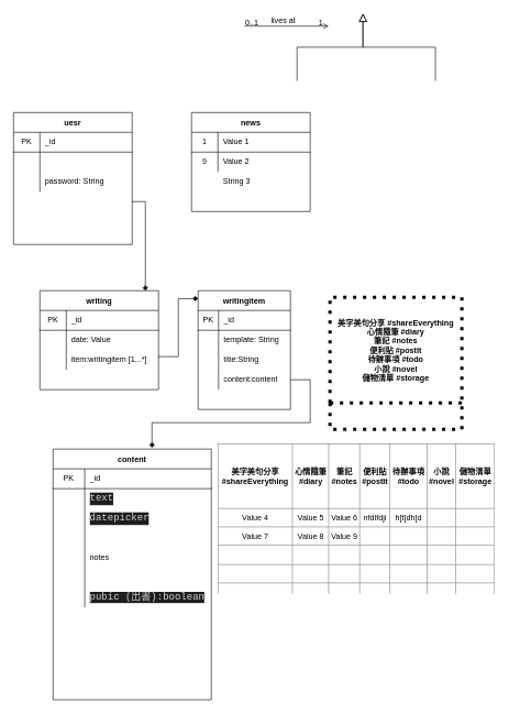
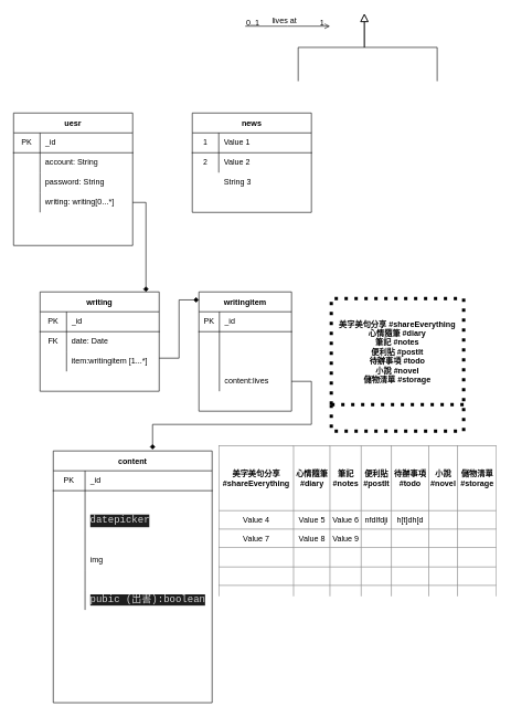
+ <mxCell id="14" value="account: String" style="shape=partialRectangle;html=1;whiteSpace=wrap;connectable=0;fillColor=none;top=0;left=0;bottom=0;right=0;align=left;spacingLeft=6;overflow=hidden;" vertex="1" parent="12"><mxGeometry x="40" width="140" height="30" as="geometry" /></mxCell>
- <mxCell id="26" value="9" style="shape=partialRectangle;html=1;whiteSpace=wrap;connectable=0;fillColor=none;top=0;left=0;bottom=0;right=0;overflow=hidden;" vertex="1" parent="25"><mxGeometry width="40" height="30" as="geometry" /></mxCell>
+ <mxCell id="26" value="2" style="shape=partialRectangle;html=1;whiteSpace=wrap;connectable=0;fillColor=none;top=0;left=0;bottom=0;right=0;overflow=hidden;" vertex="1" parent="25"><mxGeometry width="40" height="30" as="geometry" /></mxCell>
+ <mxCell id="20" value="writing:&amp;nbsp;writing[0...*]" style="shape=partialRectangle;html=1;whiteSpace=wrap;connectable=0;fillColor=none;top=0;left=0;bottom=0;right=0;align=left;spacingLeft=6;overflow=hidden;" vertex="1" parent="18"><mxGeometry x="40" width="140" height="30" as="geometry" /></mxCell>
+ <mxCell id="35" value="FK" style="shape=partialRectangle;html=1;whiteSpace=wrap;connectable=0;fillColor=none;top=0;left=0;bottom=0;right=0;overflow=hidden;" vertex="1" parent="34"><mxGeometry width="40" height="30" as="geometry" /></mxCell>
- <mxCell id="36" value="date: Value" style="shape=partialRectangle;html=1;whiteSpace=wrap;connectable=0;fillColor=none;top=0;left=0;bottom=0;right=0;align=left;spacingLeft=6;overflow=hidden;" vertex="1" parent="34"><mxGeometry x="40" width="140" height="30" as="geometry" /></mxCell>
+ <mxCell id="36" value="date: Date" style="shape=partialRectangle;html=1;whiteSpace=wrap;connectable=0;fillColor=none;top=0;left=0;bottom=0;right=0;align=left;spacingLeft=6;overflow=hidden;" vertex="1" parent="34"><mxGeometry x="40" width="140" height="30" as="geometry" /></mxCell>
- <mxCell id="47" value="&lt;span&gt;template: String&lt;/span&gt;" style="shape=partialRectangle;html=1;whiteSpace=wrap;connectable=0;fillColor=none;top=0;left=0;bottom=0;right=0;align=left;spacingLeft=6;overflow=hidden;" vertex="1" parent="45"><mxGeometry x="31" width="109" height="30" as="geometry" /></mxCell>
- <mxCell id="50" value="titie:String" style="shape=partialRectangle;html=1;whiteSpace=wrap;connectable=0;fillColor=none;top=0;left=0;bottom=0;right=0;align=left;spacingLeft=6;overflow=hidden;" vertex="1" parent="48"><mxGeometry x="31" width="109" height="30" as="geometry" /></mxCell>
- <mxCell id="53" value="&lt;span&gt;content:content&lt;br&gt;&lt;/span&gt;" style="shape=partialRectangle;html=1;whiteSpace=wrap;connectable=0;fillColor=none;top=0;left=0;bottom=0;right=0;align=left;spacingLeft=6;overflow=hidden;" vertex="1" parent="51"><mxGeometry x="31" width="109" height="30" as="geometry" /></mxCell>
+ <mxCell id="53" value="&lt;span&gt;content:lives&lt;br&gt;&lt;/span&gt;" style="shape=partialRectangle;html=1;whiteSpace=wrap;connectable=0;fillColor=none;top=0;left=0;bottom=0;right=0;align=left;spacingLeft=6;overflow=hidden;" vertex="1" parent="51"><mxGeometry x="31" width="109" height="30" as="geometry" /></mxCell>
- <mxCell id="61" value="&lt;div style=&quot;color: rgb(212 , 212 , 212) ; background-color: rgb(30 , 30 , 30) ; font-family: &amp;#34;consolas&amp;#34; , &amp;#34;courier new&amp;#34; , monospace ; font-size: 15px ; line-height: 20px&quot;&gt;text&lt;/div&gt;" style="shape=partialRectangle;html=1;whiteSpace=wrap;connectable=0;fillColor=none;top=0;left=0;bottom=0;right=0;align=left;spacingLeft=6;overflow=hidden;" vertex="1" parent="59"><mxGeometry x="48" width="192" height="30" as="geometry" /></mxCell>
- <mxCell id="69" value="notes" style="shape=partialRectangle;html=1;whiteSpace=wrap;connectable=0;fillColor=none;top=0;left=0;bottom=0;right=0;align=left;spacingLeft=6;overflow=hidden;" vertex="1" parent="67"><mxGeometry x="48" width="192" height="30" as="geometry" /></mxCell>
+ <mxCell id="69" value="img" style="shape=partialRectangle;html=1;whiteSpace=wrap;connectable=0;fillColor=none;top=0;left=0;bottom=0;right=0;align=left;spacingLeft=6;overflow=hidden;" vertex="1" parent="67"><mxGeometry x="48" width="192" height="30" as="geometry" /></mxCell>
